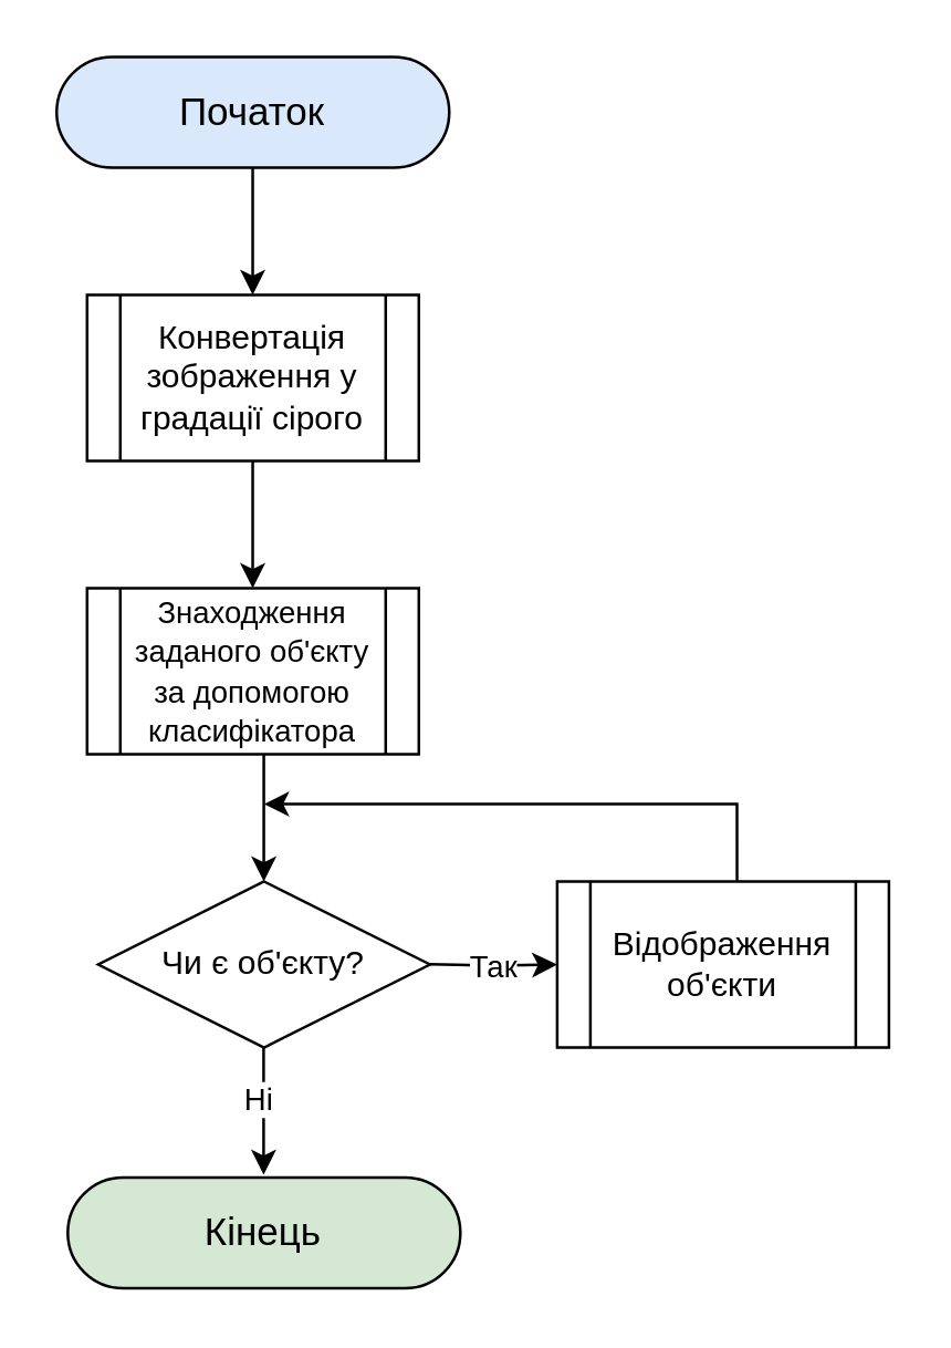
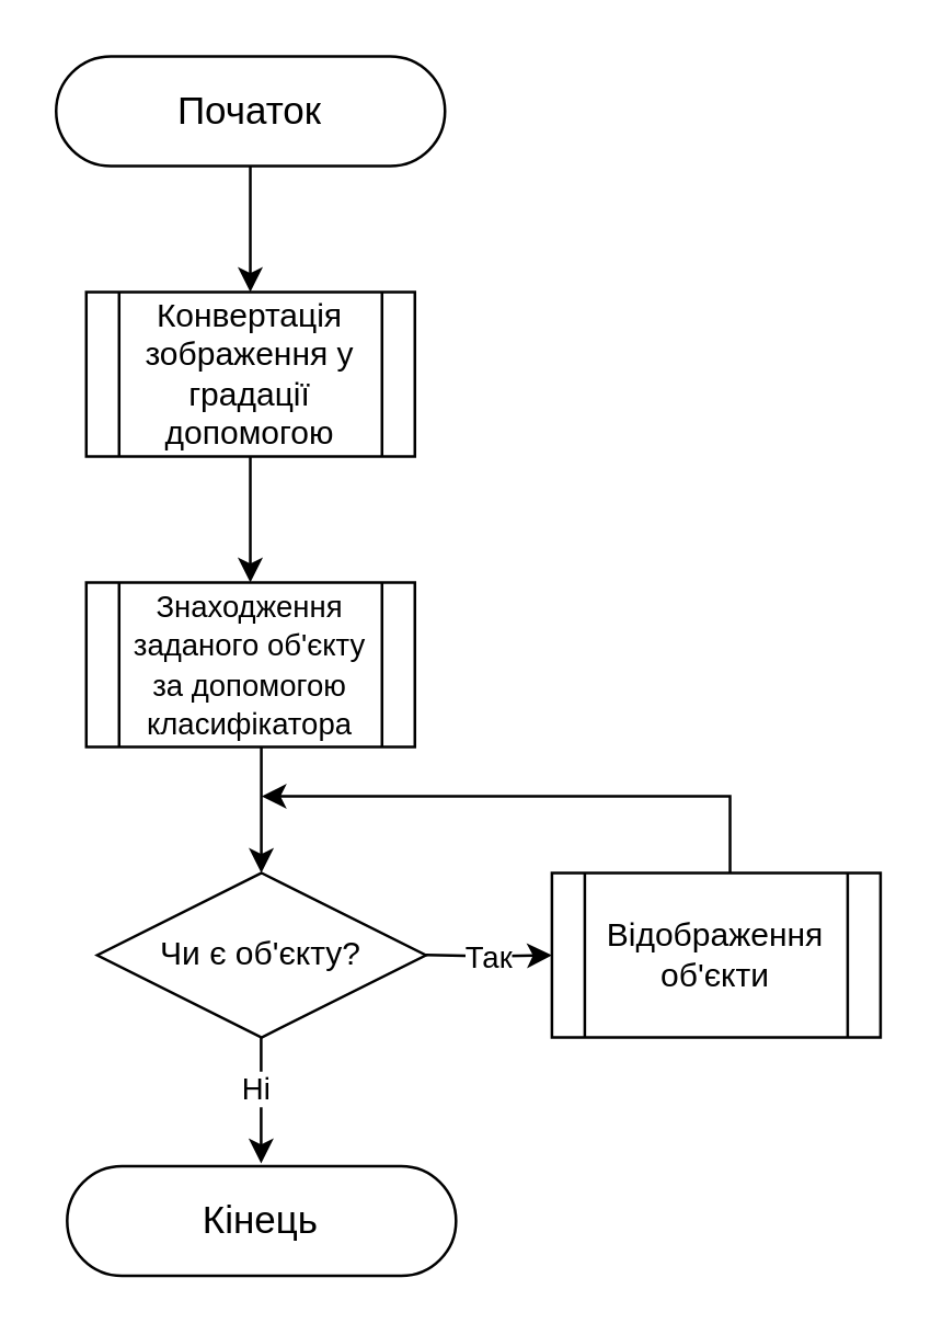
- <mxCell id="2" value="&lt;font style=&quot;font-size: 14px;&quot;&gt;Початок&lt;/font&gt;" style="rounded=1;whiteSpace=wrap;html=1;arcSize=50;fillColor=#dae8fc;" parent="1" vertex="1"><mxGeometry x="20" y="20" width="142" height="40" as="geometry" /></mxCell>
+ <mxCell id="2" value="&lt;font style=&quot;font-size: 14px;&quot;&gt;Початок&lt;/font&gt;" style="rounded=1;whiteSpace=wrap;html=1;arcSize=50;" parent="1" vertex="1"><mxGeometry x="20" y="20" width="142" height="40" as="geometry" /></mxCell>
- <mxCell id="4" value="Конвертація зображення у градації сірого" style="shape=process;whiteSpace=wrap;html=1;backgroundOutline=1;" parent="1" vertex="1"><mxGeometry x="31.01" y="106" width="120" height="60" as="geometry" /></mxCell>
+ <mxCell id="4" value="Конвертація зображення у градації допомогою" style="shape=process;whiteSpace=wrap;html=1;backgroundOutline=1;" parent="1" vertex="1"><mxGeometry x="31.01" y="106" width="120" height="60" as="geometry" /></mxCell>
- <mxCell id="9" value="&lt;font style=&quot;font-size: 14px;&quot;&gt;Кінець&lt;/font&gt;" style="rounded=1;whiteSpace=wrap;html=1;arcSize=50;fillColor=#d5e8d4;" parent="1" vertex="1"><mxGeometry x="24.03" y="425" width="142" height="40" as="geometry" /></mxCell>
+ <mxCell id="9" value="&lt;font style=&quot;font-size: 14px;&quot;&gt;Кінець&lt;/font&gt;" style="rounded=1;whiteSpace=wrap;html=1;arcSize=50;" parent="1" vertex="1"><mxGeometry x="24.03" y="425" width="142" height="40" as="geometry" /></mxCell>
